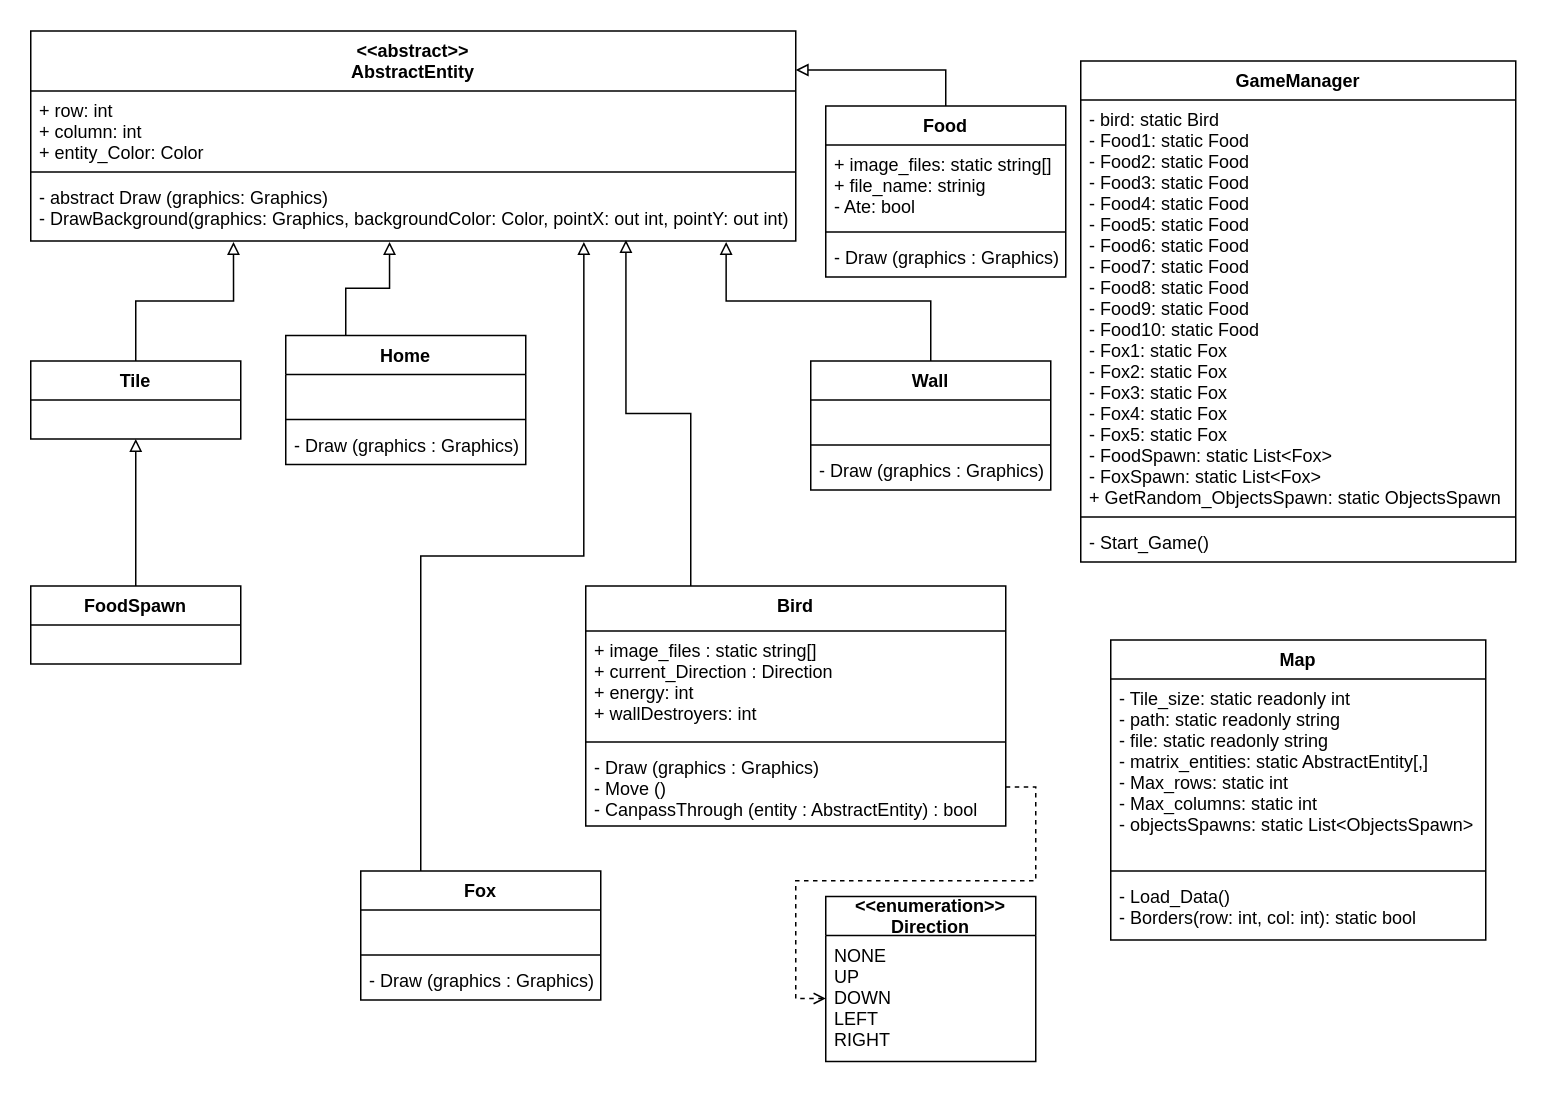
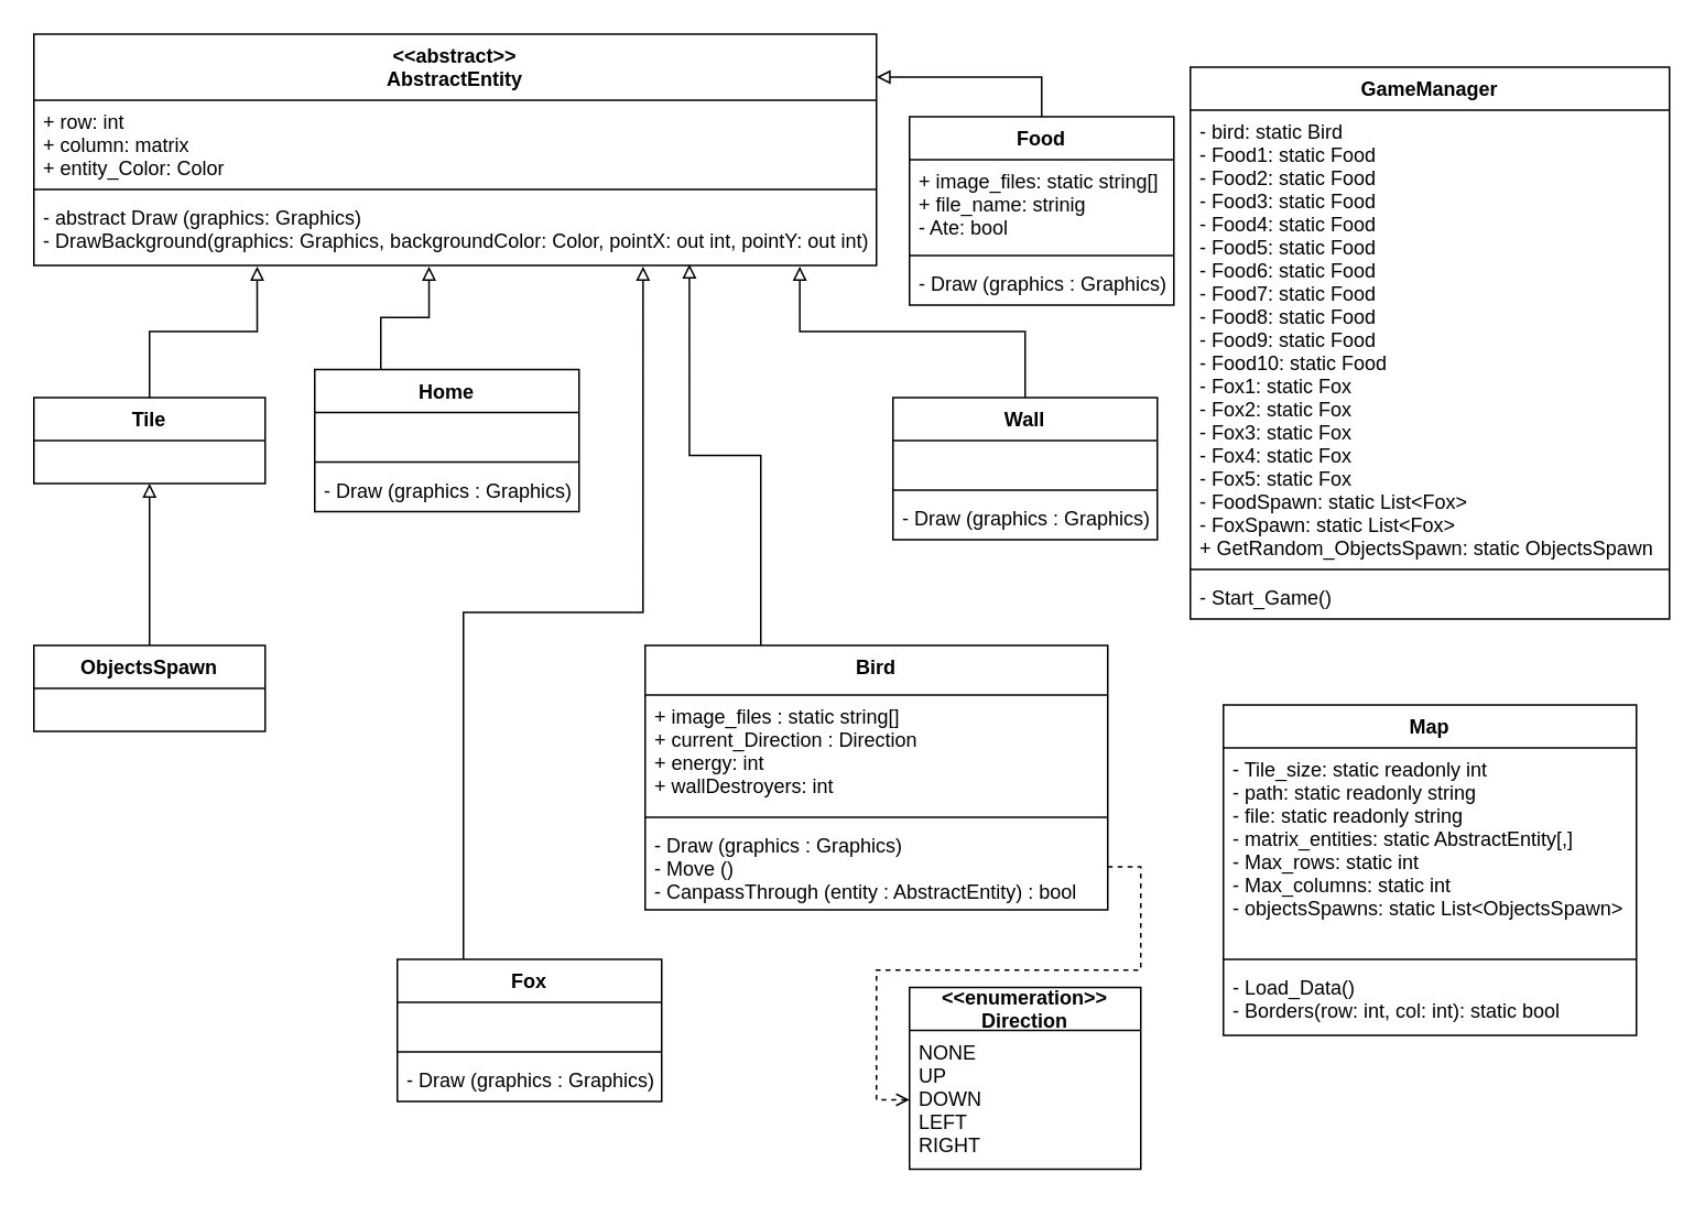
- <mxCell id="8" value="+ row: int&#10;+ column: int&#10;+ entity_Color: Color" style="text;strokeColor=none;fillColor=none;align=left;verticalAlign=top;spacingLeft=4;spacingRight=4;overflow=hidden;rotatable=0;points=[[0,0.5],[1,0.5]];portConstraint=eastwest;" parent="7" vertex="1"><mxGeometry y="40" width="510" height="50" as="geometry" /></mxCell>
+ <mxCell id="8" value="+ row: int&#10;+ column: matrix&#10;+ entity_Color: Color" style="text;strokeColor=none;fillColor=none;align=left;verticalAlign=top;spacingLeft=4;spacingRight=4;overflow=hidden;rotatable=0;points=[[0,0.5],[1,0.5]];portConstraint=eastwest;" parent="7" vertex="1"><mxGeometry y="40" width="510" height="50" as="geometry" /></mxCell>
- <mxCell id="29" value="FoodSpawn" style="swimlane;fontStyle=1;childLayout=stackLayout;horizontal=1;startSize=26;fillColor=none;horizontalStack=0;resizeParent=1;resizeParentMax=0;resizeLast=0;collapsible=1;marginBottom=0;" vertex="1" parent="1"><mxGeometry x="20" y="390" width="140" height="52" as="geometry" /></mxCell>
+ <mxCell id="29" value="ObjectsSpawn" style="swimlane;fontStyle=1;childLayout=stackLayout;horizontal=1;startSize=26;fillColor=none;horizontalStack=0;resizeParent=1;resizeParentMax=0;resizeLast=0;collapsible=1;marginBottom=0;" vertex="1" parent="1"><mxGeometry x="20" y="390" width="140" height="52" as="geometry" /></mxCell>
